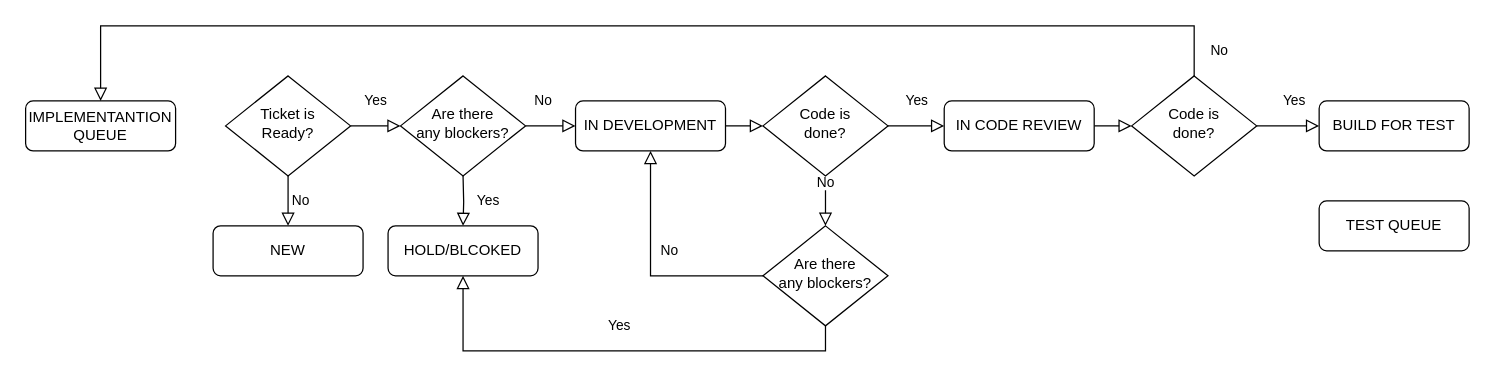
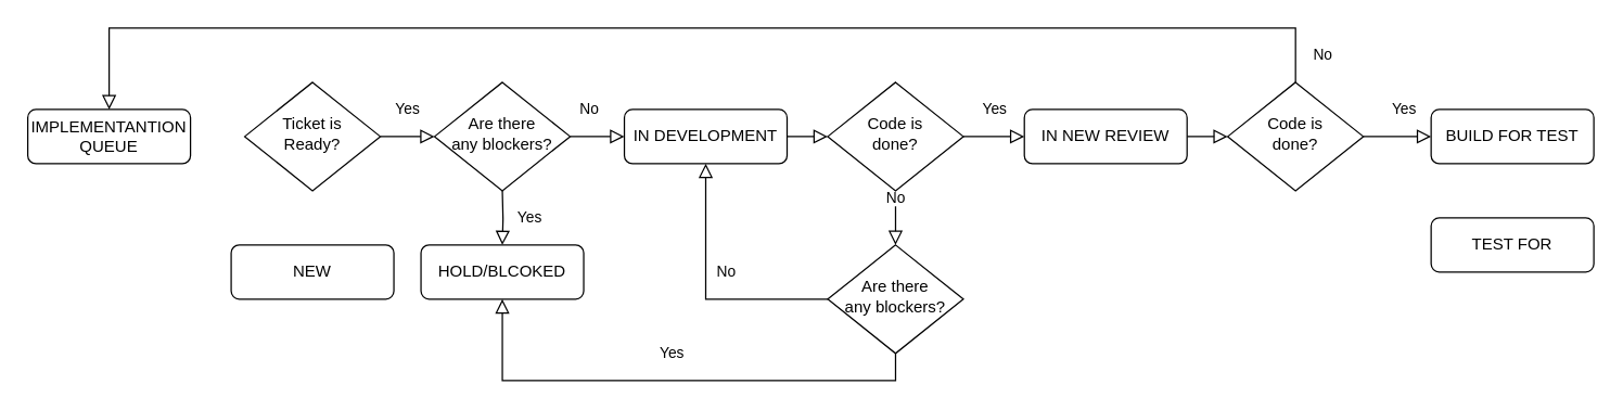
- <mxCell id="17" value="IN CODE REVIEW" style="rounded=1;whiteSpace=wrap;html=1;fontSize=12;glass=0;strokeWidth=1;shadow=0;fillColor=default;strokeColor=default;fontColor=default;" vertex="1" parent="1"><mxGeometry x="755" y="80" width="120" height="40" as="geometry" /></mxCell>
+ <mxCell id="17" value="IN NEW REVIEW" style="rounded=1;whiteSpace=wrap;html=1;fontSize=12;glass=0;strokeWidth=1;shadow=0;fillColor=default;strokeColor=default;fontColor=default;" vertex="1" parent="1"><mxGeometry x="755" y="80" width="120" height="40" as="geometry" /></mxCell>
- <mxCell id="4" value="No" style="edgeStyle=orthogonalEdgeStyle;rounded=0;html=1;jettySize=auto;orthogonalLoop=1;fontSize=11;endArrow=block;endFill=0;endSize=8;strokeWidth=1;shadow=0;labelBackgroundColor=none;strokeColor=default;fontColor=default;" parent="1" source="5" target="6" edge="1"><mxGeometry y="10" relative="1" as="geometry"><mxPoint as="offset" /></mxGeometry></mxCell>
- <mxCell id="25" value="TEST QUEUE" style="rounded=1;whiteSpace=wrap;html=1;fontSize=12;glass=0;strokeWidth=1;shadow=0;fillColor=default;strokeColor=default;fontColor=default;" vertex="1" parent="1"><mxGeometry x="1055" y="160" width="120" height="40" as="geometry" /></mxCell>
+ <mxCell id="25" value="TEST FOR" style="rounded=1;whiteSpace=wrap;html=1;fontSize=12;glass=0;strokeWidth=1;shadow=0;fillColor=default;strokeColor=default;fontColor=default;" vertex="1" parent="1"><mxGeometry x="1055" y="160" width="120" height="40" as="geometry" /></mxCell>
